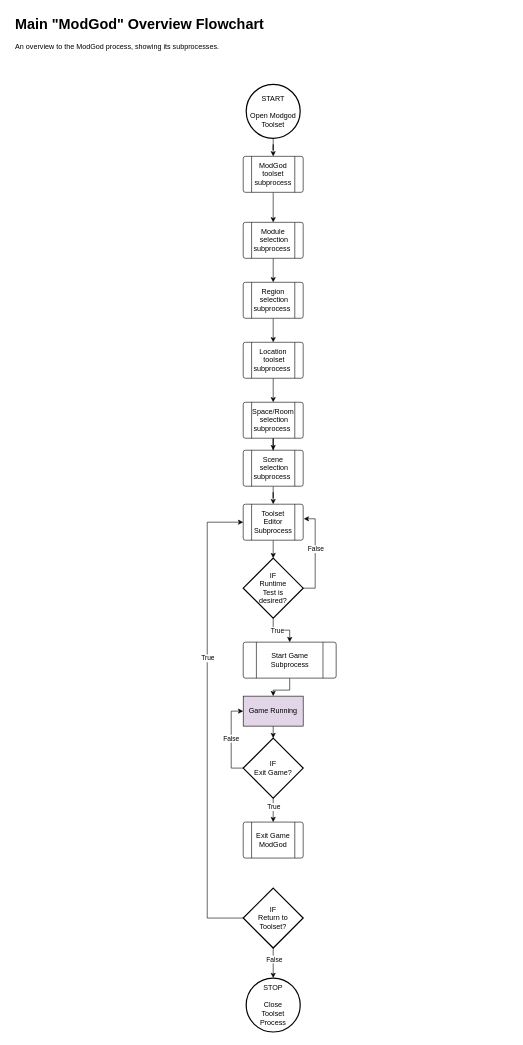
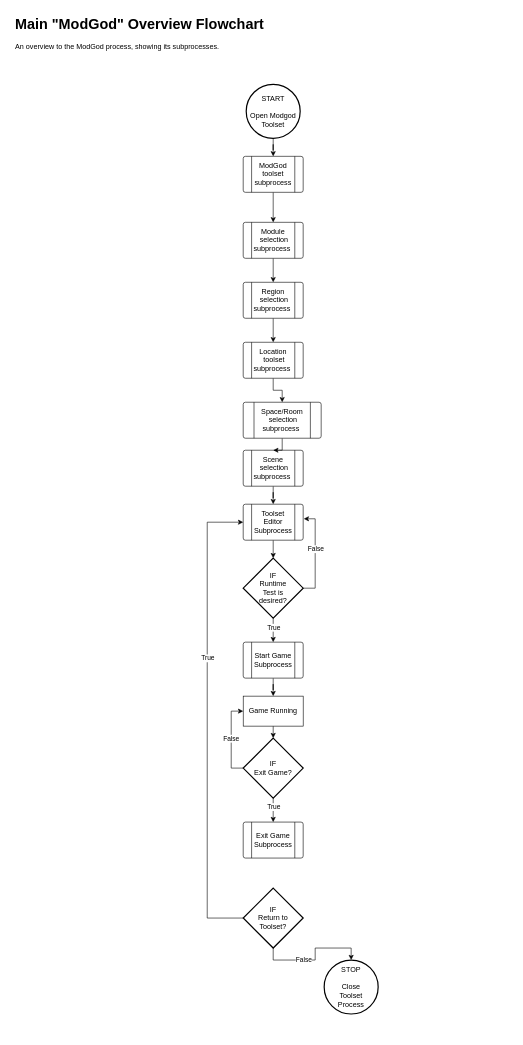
- <mxCell id="38" value="Space/Room&lt;br&gt;&amp;nbsp;selection subprocess&amp;nbsp;" style="verticalLabelPosition=middle;verticalAlign=middle;html=1;shape=process;whiteSpace=wrap;rounded=1;size=0.14;arcSize=6;labelPosition=center;align=center;" parent="1" vertex="1"><mxGeometry x="405" y="670" width="100" height="60" as="geometry" /></mxCell>
+ <mxCell id="38" value="Space/Room&lt;br&gt;&amp;nbsp;selection subprocess&amp;nbsp;" style="verticalLabelPosition=middle;verticalAlign=middle;html=1;shape=process;whiteSpace=wrap;rounded=1;size=0.14;arcSize=6;labelPosition=center;align=center;" parent="1" vertex="1"><mxGeometry x="405" y="670" width="130" height="60" as="geometry" /></mxCell>
- <mxCell id="15" value="Start Game&lt;br&gt;Subprocess" style="verticalLabelPosition=middle;verticalAlign=middle;html=1;shape=process;whiteSpace=wrap;rounded=1;size=0.14;arcSize=6;labelPosition=center;align=center;" parent="1" vertex="1"><mxGeometry x="405" y="1070" width="155" height="60" as="geometry" /></mxCell>
+ <mxCell id="15" value="Start Game&lt;br&gt;Subprocess" style="verticalLabelPosition=middle;verticalAlign=middle;html=1;shape=process;whiteSpace=wrap;rounded=1;size=0.14;arcSize=6;labelPosition=center;align=center;" parent="1" vertex="1"><mxGeometry x="405" y="1070" width="100" height="60" as="geometry" /></mxCell>
- <mxCell id="20" value="Game Running" style="rounded=0;whiteSpace=wrap;html=1;fillColor=#e1d5e7;" parent="1" vertex="1"><mxGeometry x="405" y="1160" width="100" height="50" as="geometry" /></mxCell>
+ <mxCell id="20" value="Game Running" style="rounded=0;whiteSpace=wrap;html=1;" parent="1" vertex="1"><mxGeometry x="405" y="1160" width="100" height="50" as="geometry" /></mxCell>
- <mxCell id="16" value="Exit Game&lt;br&gt;ModGod" style="verticalLabelPosition=middle;verticalAlign=middle;html=1;shape=process;whiteSpace=wrap;rounded=1;size=0.14;arcSize=6;labelPosition=center;align=center;" parent="1" vertex="1"><mxGeometry x="405" y="1370" width="100" height="60" as="geometry" /></mxCell>
+ <mxCell id="16" value="Exit Game&lt;br&gt;Subprocess" style="verticalLabelPosition=middle;verticalAlign=middle;html=1;shape=process;whiteSpace=wrap;rounded=1;size=0.14;arcSize=6;labelPosition=center;align=center;" parent="1" vertex="1"><mxGeometry x="405" y="1370" width="100" height="60" as="geometry" /></mxCell>
- <mxCell id="31" value="STOP&lt;br&gt;&lt;br&gt;Close&lt;br&gt;Toolset&lt;br&gt;Process" style="strokeWidth=2;html=1;shape=mxgraph.flowchart.start_2;whiteSpace=wrap;" parent="1" vertex="1"><mxGeometry x="410" y="1630" width="90" height="90" as="geometry" /></mxCell>
+ <mxCell id="31" value="STOP&lt;br&gt;&lt;br&gt;Close&lt;br&gt;Toolset&lt;br&gt;Process" style="strokeWidth=2;html=1;shape=mxgraph.flowchart.start_2;whiteSpace=wrap;" parent="1" vertex="1"><mxGeometry x="540" y="1600" width="90" height="90" as="geometry" /></mxCell>
